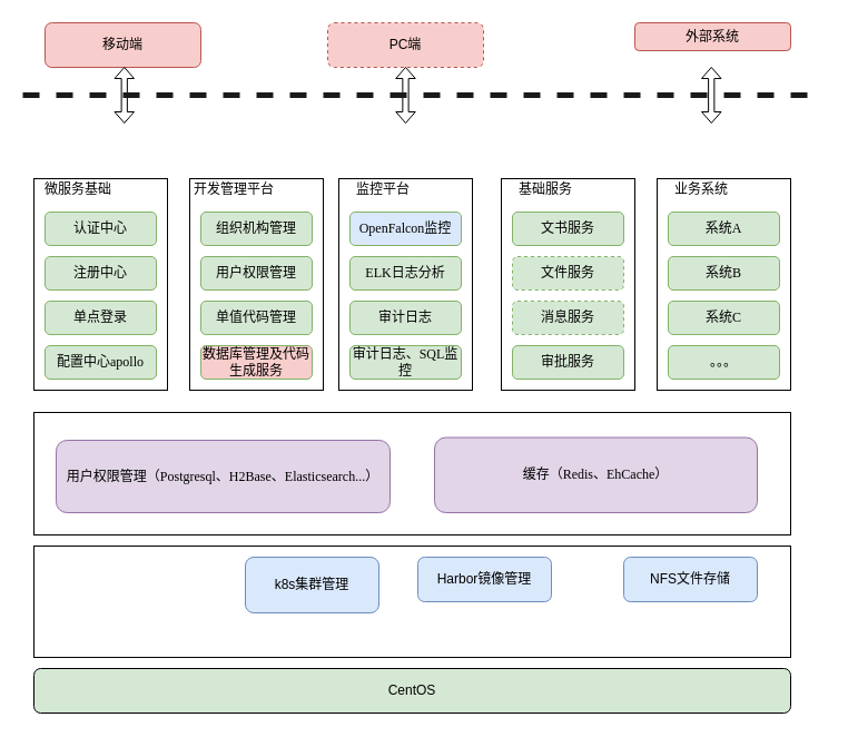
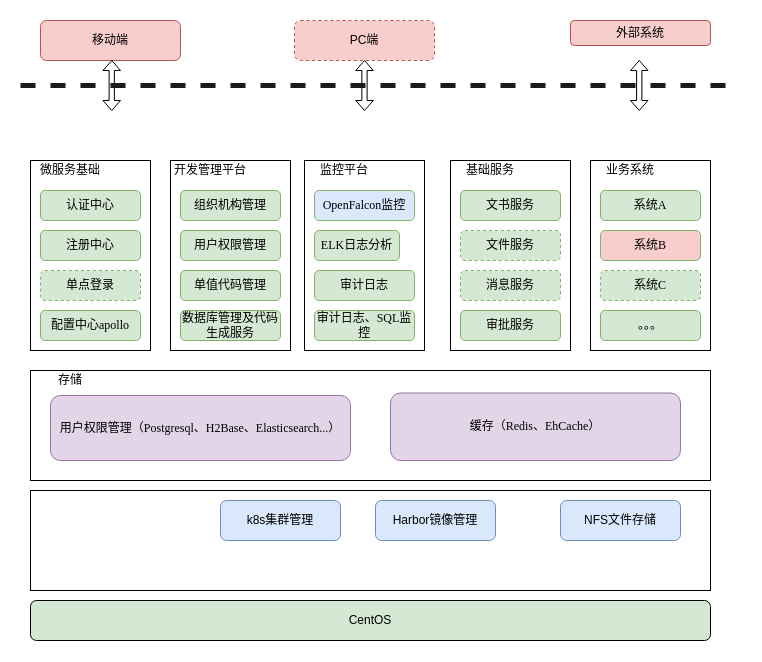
- <mxCell id="26" value="ELK日志分析" style="rounded=1;whiteSpace=wrap;html=1;strokeColor=#82b366;strokeWidth=1;fillColor=#d5e8d4;fontFamily=Garamond;fontSize=12;" vertex="1" parent="1"><mxGeometry x="314" y="230" width="100" height="30" as="geometry" /></mxCell>
+ <mxCell id="26" value="ELK日志分析" style="rounded=1;whiteSpace=wrap;html=1;strokeColor=#82b366;strokeWidth=1;fillColor=#d5e8d4;fontFamily=Garamond;fontSize=12;" vertex="1" parent="1"><mxGeometry x="314" y="230" width="85" height="30" as="geometry" /></mxCell>
- <mxCell id="44" value="系统B" style="rounded=1;whiteSpace=wrap;html=1;strokeColor=#82b366;strokeWidth=1;fillColor=#d5e8d4;fontFamily=Garamond;fontSize=12;" vertex="1" parent="1"><mxGeometry x="600" y="230" width="100" height="30" as="geometry" /></mxCell>
+ <mxCell id="44" value="系统B" style="rounded=1;whiteSpace=wrap;html=1;strokeColor=#82b366;strokeWidth=1;fillColor=#f8cecc;fontFamily=Garamond;fontSize=12;" vertex="1" parent="1"><mxGeometry x="600" y="230" width="100" height="30" as="geometry" /></mxCell>
- <mxCell id="18" value="单点登录" style="rounded=1;whiteSpace=wrap;html=1;strokeColor=#82b366;strokeWidth=1;fillColor=#d5e8d4;fontFamily=Garamond;fontSize=12;" vertex="1" parent="1"><mxGeometry x="40" y="270" width="100" height="30" as="geometry" /></mxCell>
+ <mxCell id="18" value="单点登录" style="rounded=1;whiteSpace=wrap;html=1;strokeColor=#82b366;strokeWidth=1;fillColor=#d5e8d4;fontFamily=Garamond;fontSize=12;dashed=1;" vertex="1" parent="1"><mxGeometry x="40" y="270" width="100" height="30" as="geometry" /></mxCell>
- <mxCell id="45" value="系统C" style="rounded=1;whiteSpace=wrap;html=1;strokeColor=#82b366;strokeWidth=1;fillColor=#d5e8d4;fontFamily=Garamond;fontSize=12;" vertex="1" parent="1"><mxGeometry x="600" y="270" width="100" height="30" as="geometry" /></mxCell>
+ <mxCell id="45" value="系统C" style="rounded=1;whiteSpace=wrap;html=1;strokeColor=#82b366;strokeWidth=1;fillColor=#d5e8d4;fontFamily=Garamond;fontSize=12;dashed=1;" vertex="1" parent="1"><mxGeometry x="600" y="270" width="100" height="30" as="geometry" /></mxCell>
- <mxCell id="42" value="数据库管理及代码生成服务" style="rounded=1;whiteSpace=wrap;html=1;strokeColor=#82b366;strokeWidth=1;fillColor=#f8cecc;fontFamily=Garamond;fontSize=12;" vertex="1" parent="1"><mxGeometry x="180" y="310" width="100" height="30" as="geometry" /></mxCell>
+ <mxCell id="42" value="数据库管理及代码生成服务" style="rounded=1;whiteSpace=wrap;html=1;strokeColor=#82b366;strokeWidth=1;fillColor=#d5e8d4;fontFamily=Garamond;fontSize=12;" vertex="1" parent="1"><mxGeometry x="180" y="310" width="100" height="30" as="geometry" /></mxCell>
+ <mxCell id="34" value="存储" style="text;html=1;strokeColor=none;fillColor=none;align=center;verticalAlign=middle;whiteSpace=wrap;rounded=0;dashed=1;fontFamily=Garamond;fontSize=12;" vertex="1" parent="1"><mxGeometry x="30" y="370" width="80" height="20" as="geometry" /></mxCell>
- <mxCell id="5" value="k8s集群管理" style="rounded=1;whiteSpace=wrap;html=1;fillColor=#dae8fc;strokeColor=#6c8ebf;" vertex="1" parent="1"><mxGeometry x="220" y="500" width="120" height="50" as="geometry" /></mxCell>
+ <mxCell id="5" value="k8s集群管理" style="rounded=1;whiteSpace=wrap;html=1;fillColor=#dae8fc;strokeColor=#6c8ebf;" vertex="1" parent="1"><mxGeometry x="220" y="500" width="120" height="40" as="geometry" /></mxCell>
